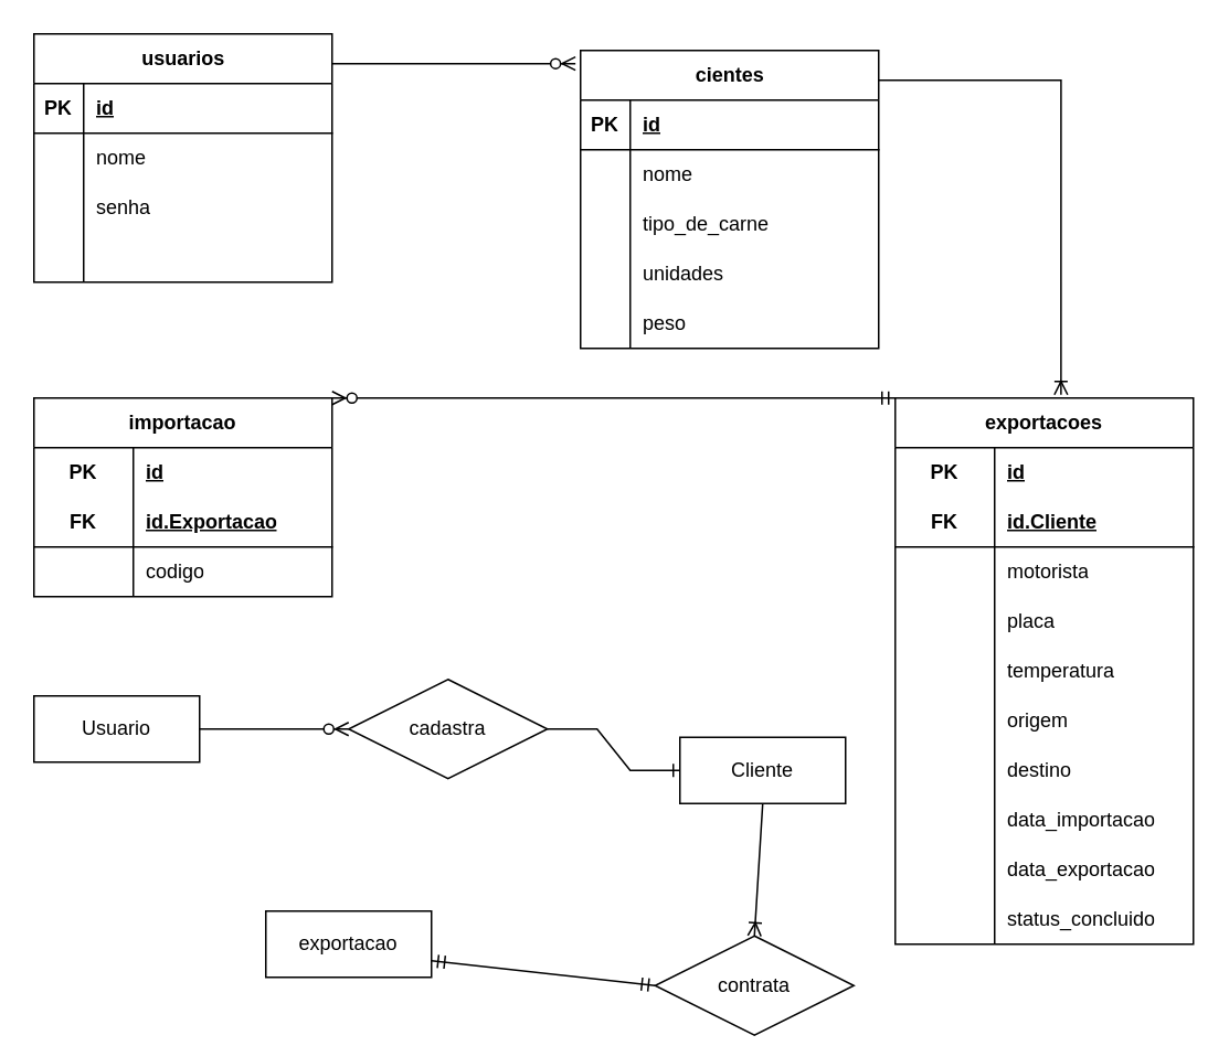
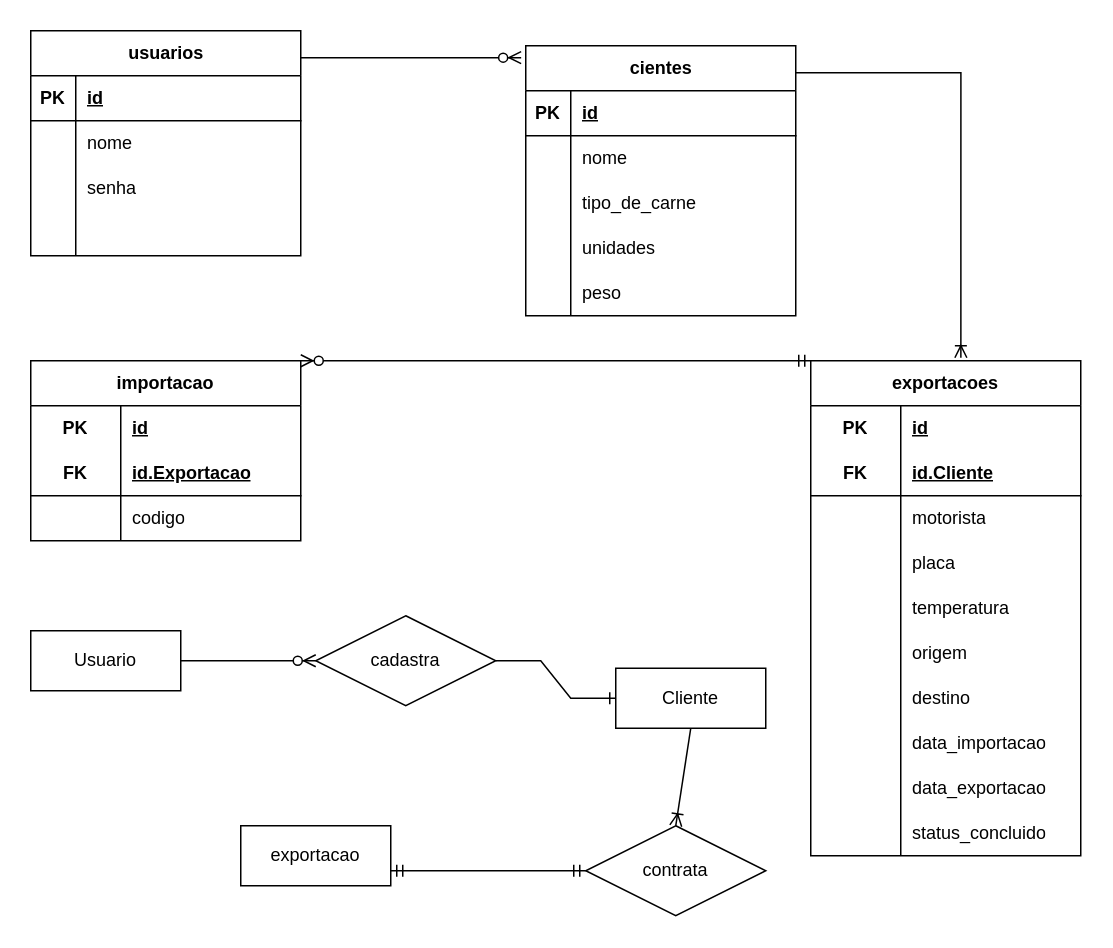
- <mxCell id="78" value="contrata" style="shape=rhombus;perimeter=rhombusPerimeter;whiteSpace=wrap;html=1;align=center;" vertex="1" parent="1"><mxGeometry x="395" y="565" width="120" height="60" as="geometry" /></mxCell>
+ <mxCell id="78" value="contrata" style="shape=rhombus;perimeter=rhombusPerimeter;whiteSpace=wrap;html=1;align=center;" vertex="1" parent="1"><mxGeometry x="390" y="550" width="120" height="60" as="geometry" /></mxCell>
